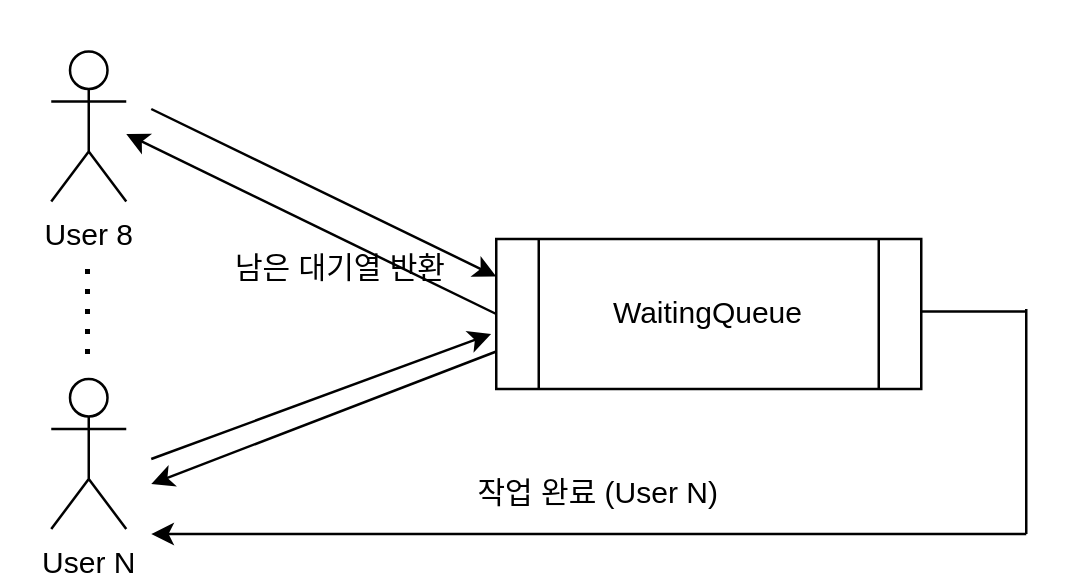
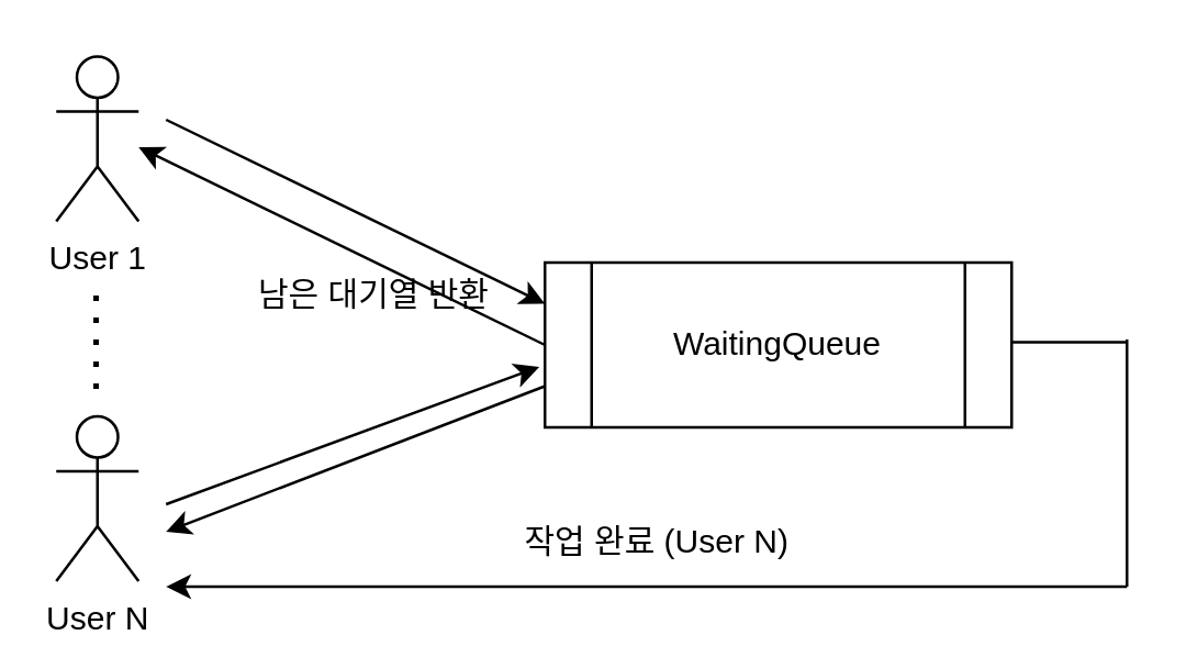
- <mxCell id="3" value="User 8" style="shape=umlActor;verticalLabelPosition=bottom;verticalAlign=top;html=1;outlineConnect=0;" vertex="1" parent="1"><mxGeometry x="20" y="20" width="30" height="60" as="geometry" /></mxCell>
+ <mxCell id="3" value="User 1" style="shape=umlActor;verticalLabelPosition=bottom;verticalAlign=top;html=1;outlineConnect=0;" vertex="1" parent="1"><mxGeometry x="20" y="20" width="30" height="60" as="geometry" /></mxCell>
